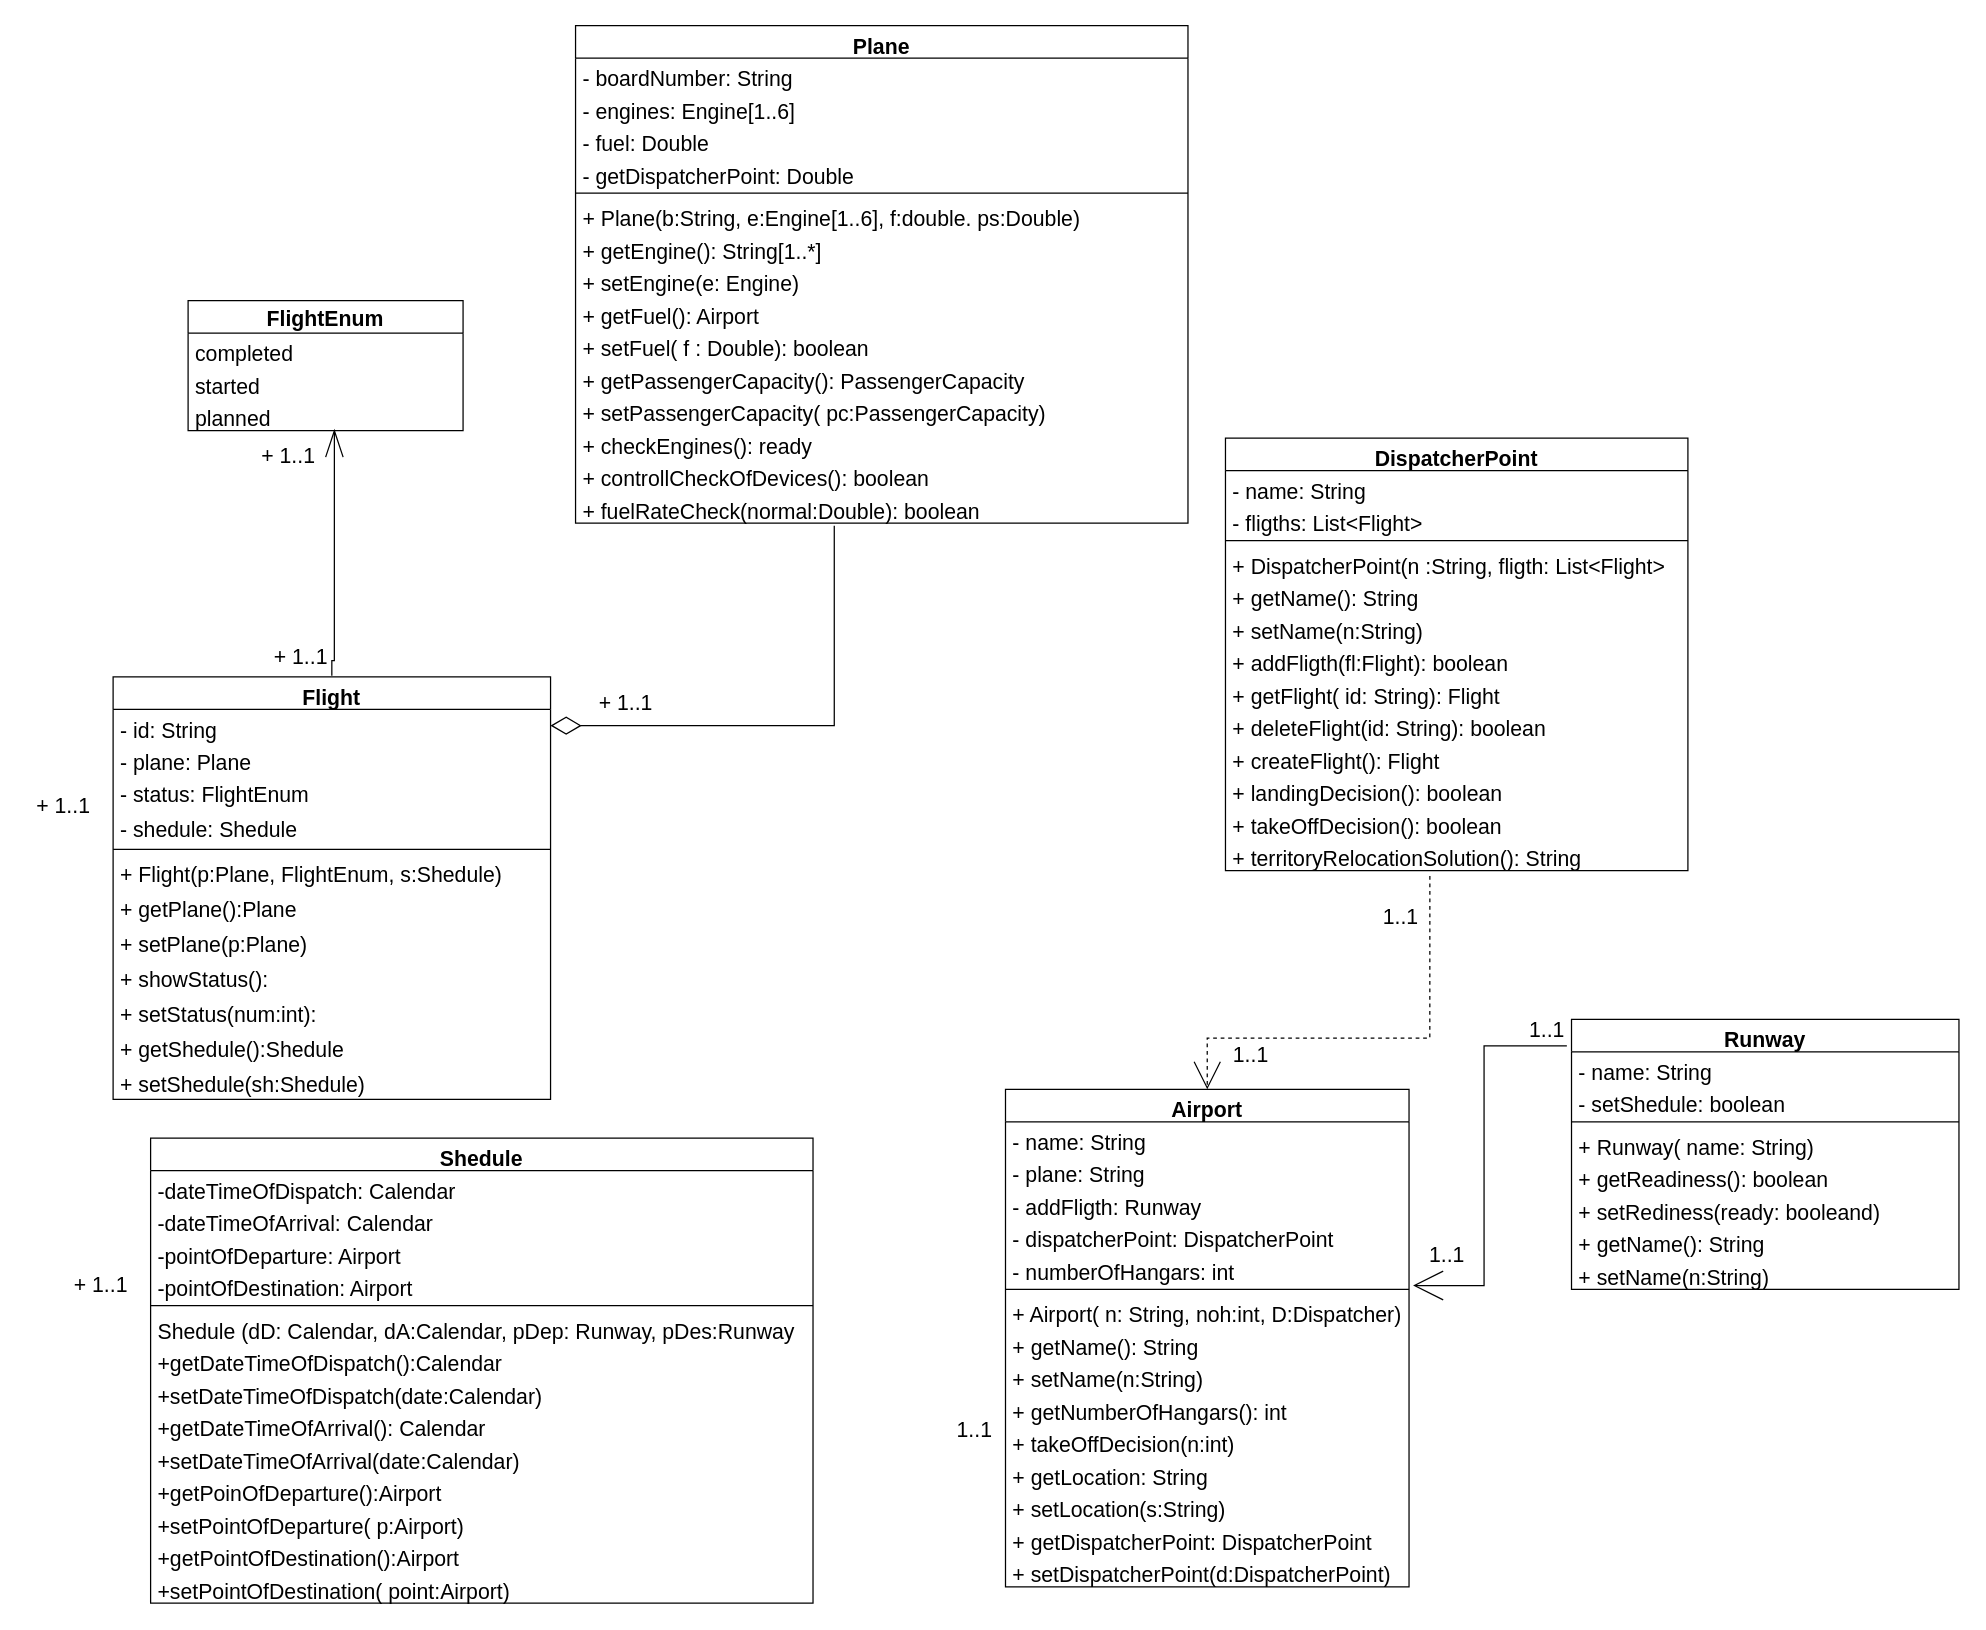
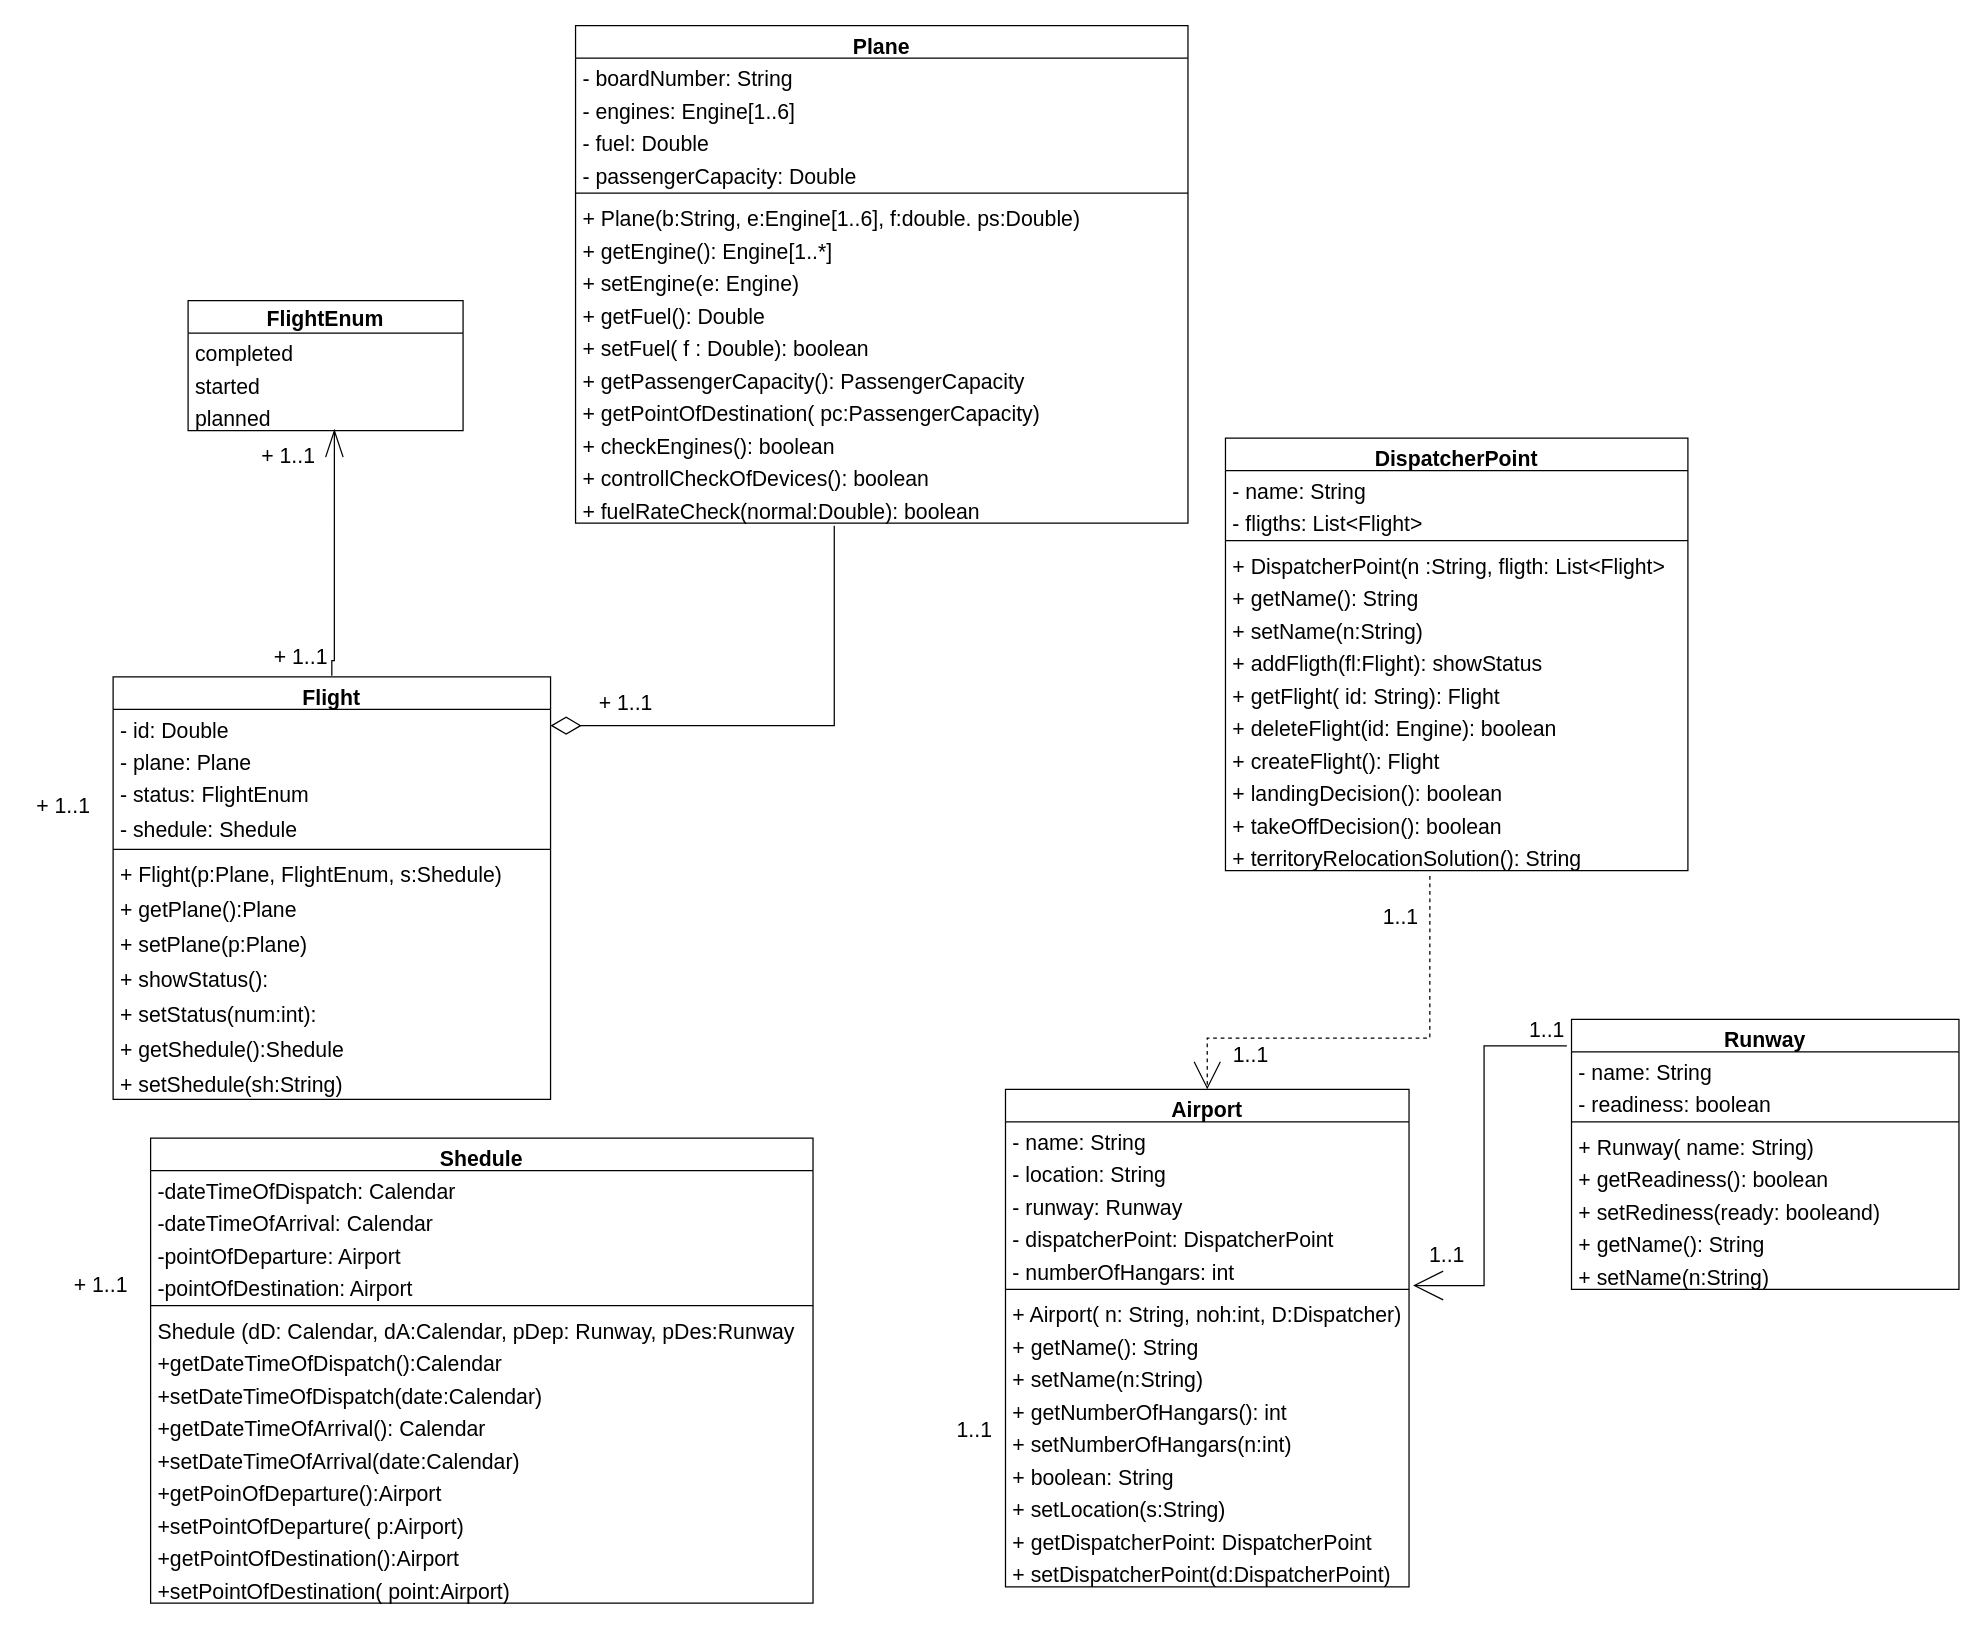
- <mxCell id="6" value="- getDispatcherPoint: Double" style="text;strokeColor=none;fillColor=none;align=left;verticalAlign=top;spacingLeft=4;spacingRight=4;overflow=hidden;rotatable=0;points=[[0,0.5],[1,0.5]];portConstraint=eastwest;fontSize=17;" parent="2" vertex="1"><mxGeometry y="104" width="490" height="26" as="geometry" /></mxCell>
+ <mxCell id="6" value="- passengerCapacity: Double" style="text;strokeColor=none;fillColor=none;align=left;verticalAlign=top;spacingLeft=4;spacingRight=4;overflow=hidden;rotatable=0;points=[[0,0.5],[1,0.5]];portConstraint=eastwest;fontSize=17;" parent="2" vertex="1"><mxGeometry y="104" width="490" height="26" as="geometry" /></mxCell>
- <mxCell id="9" value="+ getEngine(): String[1..*]" style="text;strokeColor=none;fillColor=none;align=left;verticalAlign=top;spacingLeft=4;spacingRight=4;overflow=hidden;rotatable=0;points=[[0,0.5],[1,0.5]];portConstraint=eastwest;fontSize=17;" parent="2" vertex="1"><mxGeometry y="164" width="490" height="26" as="geometry" /></mxCell>
+ <mxCell id="9" value="+ getEngine(): Engine[1..*]" style="text;strokeColor=none;fillColor=none;align=left;verticalAlign=top;spacingLeft=4;spacingRight=4;overflow=hidden;rotatable=0;points=[[0,0.5],[1,0.5]];portConstraint=eastwest;fontSize=17;" parent="2" vertex="1"><mxGeometry y="164" width="490" height="26" as="geometry" /></mxCell>
- <mxCell id="11" value="+ getFuel(): Airport" style="text;strokeColor=none;fillColor=none;align=left;verticalAlign=top;spacingLeft=4;spacingRight=4;overflow=hidden;rotatable=0;points=[[0,0.5],[1,0.5]];portConstraint=eastwest;fontSize=17;" parent="2" vertex="1"><mxGeometry y="216" width="490" height="26" as="geometry" /></mxCell>
+ <mxCell id="11" value="+ getFuel(): Double" style="text;strokeColor=none;fillColor=none;align=left;verticalAlign=top;spacingLeft=4;spacingRight=4;overflow=hidden;rotatable=0;points=[[0,0.5],[1,0.5]];portConstraint=eastwest;fontSize=17;" parent="2" vertex="1"><mxGeometry y="216" width="490" height="26" as="geometry" /></mxCell>
- <mxCell id="14" value="+ setPassengerCapacity( pc:PassengerCapacity)" style="text;strokeColor=none;fillColor=none;align=left;verticalAlign=top;spacingLeft=4;spacingRight=4;overflow=hidden;rotatable=0;points=[[0,0.5],[1,0.5]];portConstraint=eastwest;fontSize=17;" parent="2" vertex="1"><mxGeometry y="294" width="490" height="26" as="geometry" /></mxCell>
+ <mxCell id="14" value="+ getPointOfDestination( pc:PassengerCapacity)" style="text;strokeColor=none;fillColor=none;align=left;verticalAlign=top;spacingLeft=4;spacingRight=4;overflow=hidden;rotatable=0;points=[[0,0.5],[1,0.5]];portConstraint=eastwest;fontSize=17;" parent="2" vertex="1"><mxGeometry y="294" width="490" height="26" as="geometry" /></mxCell>
- <mxCell id="15" value="+ checkEngines(): ready" style="text;strokeColor=none;fillColor=none;align=left;verticalAlign=top;spacingLeft=4;spacingRight=4;overflow=hidden;rotatable=0;points=[[0,0.5],[1,0.5]];portConstraint=eastwest;fontSize=17;" vertex="1" parent="2"><mxGeometry y="320" width="490" height="26" as="geometry" /></mxCell>
+ <mxCell id="15" value="+ checkEngines(): boolean" style="text;strokeColor=none;fillColor=none;align=left;verticalAlign=top;spacingLeft=4;spacingRight=4;overflow=hidden;rotatable=0;points=[[0,0.5],[1,0.5]];portConstraint=eastwest;fontSize=17;" vertex="1" parent="2"><mxGeometry y="320" width="490" height="26" as="geometry" /></mxCell>
- <mxCell id="94" value="+ addFligth(fl:Flight): boolean" style="text;strokeColor=none;fillColor=none;align=left;verticalAlign=top;spacingLeft=4;spacingRight=4;overflow=hidden;rotatable=0;points=[[0,0.5],[1,0.5]];portConstraint=eastwest;fontSize=17;" vertex="1" parent="87"><mxGeometry y="164" width="370" height="26" as="geometry" /></mxCell>
+ <mxCell id="94" value="+ addFligth(fl:Flight): showStatus" style="text;strokeColor=none;fillColor=none;align=left;verticalAlign=top;spacingLeft=4;spacingRight=4;overflow=hidden;rotatable=0;points=[[0,0.5],[1,0.5]];portConstraint=eastwest;fontSize=17;" vertex="1" parent="87"><mxGeometry y="164" width="370" height="26" as="geometry" /></mxCell>
- <mxCell id="96" value="+ deleteFlight(id: String): boolean" style="text;strokeColor=none;fillColor=none;align=left;verticalAlign=top;spacingLeft=4;spacingRight=4;overflow=hidden;rotatable=0;points=[[0,0.5],[1,0.5]];portConstraint=eastwest;fontSize=17;" vertex="1" parent="87"><mxGeometry y="216" width="370" height="26" as="geometry" /></mxCell>
+ <mxCell id="96" value="+ deleteFlight(id: Engine): boolean" style="text;strokeColor=none;fillColor=none;align=left;verticalAlign=top;spacingLeft=4;spacingRight=4;overflow=hidden;rotatable=0;points=[[0,0.5],[1,0.5]];portConstraint=eastwest;fontSize=17;" vertex="1" parent="87"><mxGeometry y="216" width="370" height="26" as="geometry" /></mxCell>
- <mxCell id="19" value="- id: String" style="text;strokeColor=none;fillColor=none;align=left;verticalAlign=top;spacingLeft=4;spacingRight=4;overflow=hidden;rotatable=0;points=[[0,0.5],[1,0.5]];portConstraint=eastwest;fontSize=17;" parent="18" vertex="1"><mxGeometry y="26" width="350" height="26" as="geometry" /></mxCell>
+ <mxCell id="19" value="- id: Double" style="text;strokeColor=none;fillColor=none;align=left;verticalAlign=top;spacingLeft=4;spacingRight=4;overflow=hidden;rotatable=0;points=[[0,0.5],[1,0.5]];portConstraint=eastwest;fontSize=17;" parent="18" vertex="1"><mxGeometry y="26" width="350" height="26" as="geometry" /></mxCell>
- <mxCell id="30" value="+ setShedule(sh:Shedule)" style="text;strokeColor=none;fillColor=none;align=left;verticalAlign=top;spacingLeft=4;spacingRight=4;overflow=hidden;rotatable=0;points=[[0,0.5],[1,0.5]];portConstraint=eastwest;fontSize=17;" parent="18" vertex="1"><mxGeometry y="310" width="350" height="28" as="geometry" /></mxCell>
+ <mxCell id="30" value="+ setShedule(sh:String)" style="text;strokeColor=none;fillColor=none;align=left;verticalAlign=top;spacingLeft=4;spacingRight=4;overflow=hidden;rotatable=0;points=[[0,0.5],[1,0.5]];portConstraint=eastwest;fontSize=17;" parent="18" vertex="1"><mxGeometry y="310" width="350" height="28" as="geometry" /></mxCell>
- <mxCell id="78" value="- setShedule: boolean" style="text;strokeColor=none;fillColor=none;align=left;verticalAlign=top;spacingLeft=4;spacingRight=4;overflow=hidden;rotatable=0;points=[[0,0.5],[1,0.5]];portConstraint=eastwest;fontSize=17;" vertex="1" parent="76"><mxGeometry y="52" width="310" height="26" as="geometry" /></mxCell>
+ <mxCell id="78" value="- readiness: boolean" style="text;strokeColor=none;fillColor=none;align=left;verticalAlign=top;spacingLeft=4;spacingRight=4;overflow=hidden;rotatable=0;points=[[0,0.5],[1,0.5]];portConstraint=eastwest;fontSize=17;" vertex="1" parent="76"><mxGeometry y="52" width="310" height="26" as="geometry" /></mxCell>
- <mxCell id="33" value="- plane: String" style="text;strokeColor=none;fillColor=none;align=left;verticalAlign=top;spacingLeft=4;spacingRight=4;overflow=hidden;rotatable=0;points=[[0,0.5],[1,0.5]];portConstraint=eastwest;fontSize=17;" parent="31" vertex="1"><mxGeometry y="52" width="322.87" height="26" as="geometry" /></mxCell>
+ <mxCell id="33" value="- location: String" style="text;strokeColor=none;fillColor=none;align=left;verticalAlign=top;spacingLeft=4;spacingRight=4;overflow=hidden;rotatable=0;points=[[0,0.5],[1,0.5]];portConstraint=eastwest;fontSize=17;" parent="31" vertex="1"><mxGeometry y="52" width="322.87" height="26" as="geometry" /></mxCell>
- <mxCell id="34" value="- addFligth: Runway" style="text;strokeColor=none;fillColor=none;align=left;verticalAlign=top;spacingLeft=4;spacingRight=4;overflow=hidden;rotatable=0;points=[[0,0.5],[1,0.5]];portConstraint=eastwest;fontSize=17;" vertex="1" parent="31"><mxGeometry y="78" width="322.87" height="26" as="geometry" /></mxCell>
+ <mxCell id="34" value="- runway: Runway" style="text;strokeColor=none;fillColor=none;align=left;verticalAlign=top;spacingLeft=4;spacingRight=4;overflow=hidden;rotatable=0;points=[[0,0.5],[1,0.5]];portConstraint=eastwest;fontSize=17;" vertex="1" parent="31"><mxGeometry y="78" width="322.87" height="26" as="geometry" /></mxCell>
- <mxCell id="42" value="+ takeOffDecision(n:int)" style="text;strokeColor=none;fillColor=none;align=left;verticalAlign=top;spacingLeft=4;spacingRight=4;overflow=hidden;rotatable=0;points=[[0,0.5],[1,0.5]];portConstraint=eastwest;fontSize=17;" parent="31" vertex="1"><mxGeometry y="268" width="322.87" height="26" as="geometry" /></mxCell>
+ <mxCell id="42" value="+ setNumberOfHangars(n:int)" style="text;strokeColor=none;fillColor=none;align=left;verticalAlign=top;spacingLeft=4;spacingRight=4;overflow=hidden;rotatable=0;points=[[0,0.5],[1,0.5]];portConstraint=eastwest;fontSize=17;" parent="31" vertex="1"><mxGeometry y="268" width="322.87" height="26" as="geometry" /></mxCell>
- <mxCell id="43" value="+ getLocation: String" style="text;strokeColor=none;fillColor=none;align=left;verticalAlign=top;spacingLeft=4;spacingRight=4;overflow=hidden;rotatable=0;points=[[0,0.5],[1,0.5]];portConstraint=eastwest;fontSize=17;" vertex="1" parent="31"><mxGeometry y="294" width="322.87" height="26" as="geometry" /></mxCell>
+ <mxCell id="43" value="+ boolean: String" style="text;strokeColor=none;fillColor=none;align=left;verticalAlign=top;spacingLeft=4;spacingRight=4;overflow=hidden;rotatable=0;points=[[0,0.5],[1,0.5]];portConstraint=eastwest;fontSize=17;" vertex="1" parent="31"><mxGeometry y="294" width="322.87" height="26" as="geometry" /></mxCell>
